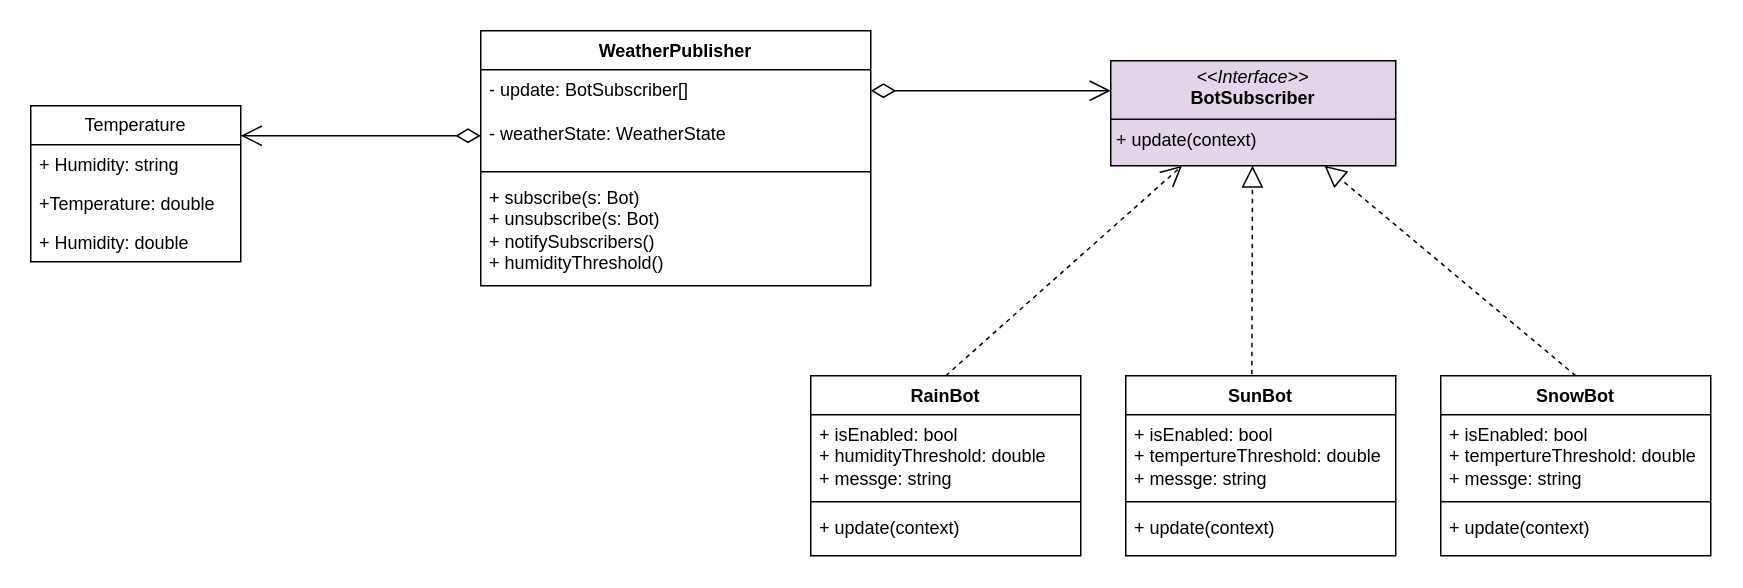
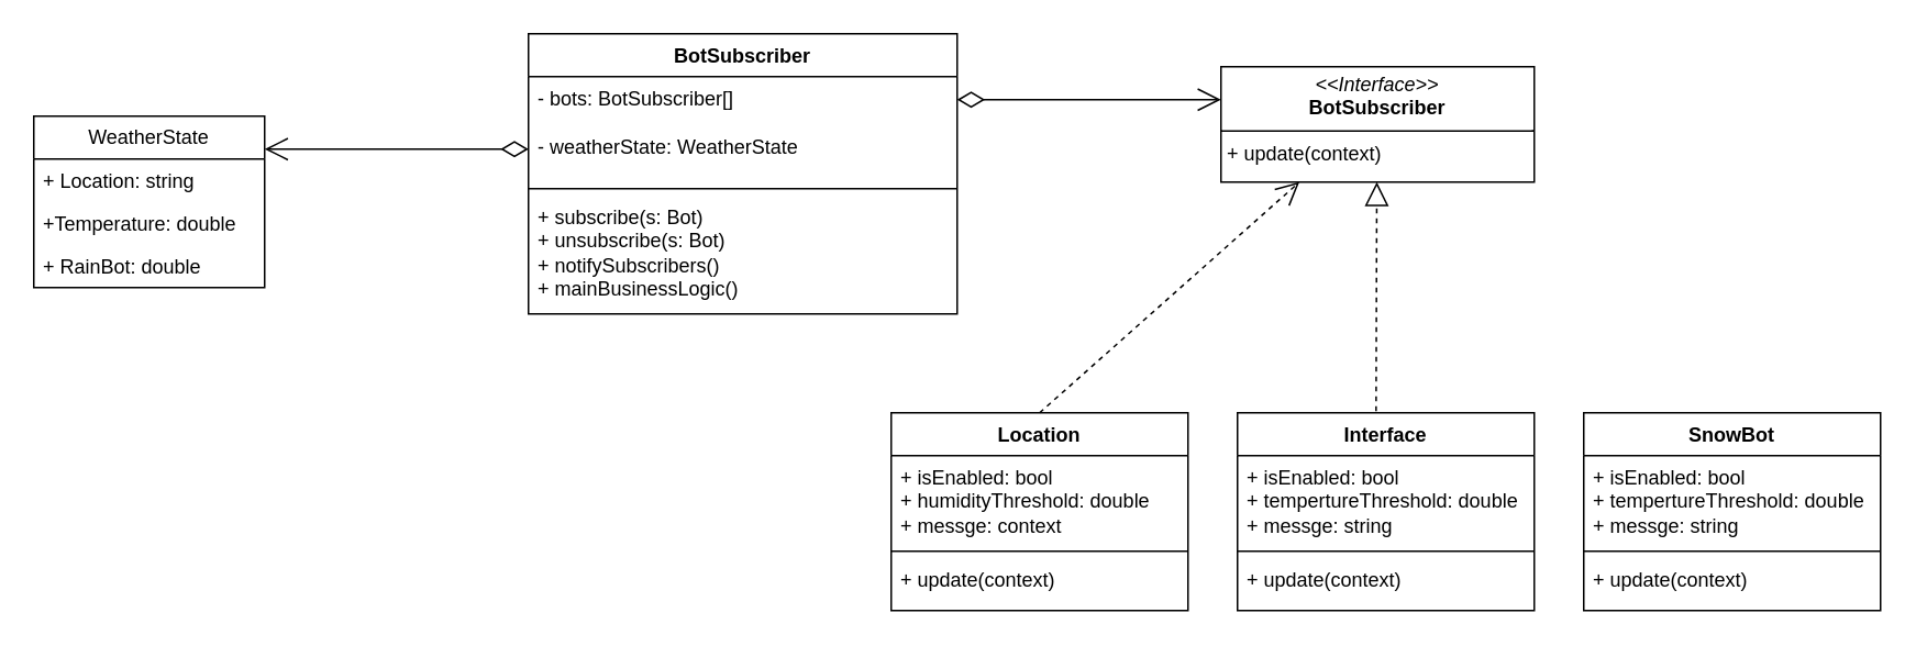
- <mxCell id="6" value="WeatherPublisher" style="swimlane;fontStyle=1;align=center;verticalAlign=top;childLayout=stackLayout;horizontal=1;startSize=26;horizontalStack=0;resizeParent=1;resizeParentMax=0;resizeLast=0;collapsible=1;marginBottom=0;whiteSpace=wrap;html=1;" parent="1" vertex="1"><mxGeometry x="320" y="20" width="260" height="170" as="geometry" /></mxCell>
+ <mxCell id="6" value="BotSubscriber" style="swimlane;fontStyle=1;align=center;verticalAlign=top;childLayout=stackLayout;horizontal=1;startSize=26;horizontalStack=0;resizeParent=1;resizeParentMax=0;resizeLast=0;collapsible=1;marginBottom=0;whiteSpace=wrap;html=1;" parent="1" vertex="1"><mxGeometry x="320" y="20" width="260" height="170" as="geometry" /></mxCell>
- <mxCell id="7" value="- update: BotSubscriber[]&lt;div&gt;&lt;br&gt;&lt;div&gt;- weatherState: WeatherState&lt;/div&gt;&lt;/div&gt;" style="text;strokeColor=none;fillColor=none;align=left;verticalAlign=top;spacingLeft=4;spacingRight=4;overflow=hidden;rotatable=0;points=[[0,0.5],[1,0.5]];portConstraint=eastwest;whiteSpace=wrap;html=1;" parent="6" vertex="1"><mxGeometry y="26" width="260" height="64" as="geometry" /></mxCell>
+ <mxCell id="7" value="- bots: BotSubscriber[]&lt;div&gt;&lt;br&gt;&lt;div&gt;- weatherState: WeatherState&lt;/div&gt;&lt;/div&gt;" style="text;strokeColor=none;fillColor=none;align=left;verticalAlign=top;spacingLeft=4;spacingRight=4;overflow=hidden;rotatable=0;points=[[0,0.5],[1,0.5]];portConstraint=eastwest;whiteSpace=wrap;html=1;" parent="6" vertex="1"><mxGeometry y="26" width="260" height="64" as="geometry" /></mxCell>
- <mxCell id="10" value="&lt;p style=&quot;margin:0px;margin-top:4px;text-align:center;&quot;&gt;&lt;i&gt;&amp;lt;&amp;lt;Interface&amp;gt;&amp;gt;&lt;/i&gt;&lt;br&gt;&lt;b&gt;BotSubscriber&lt;/b&gt;&lt;/p&gt;&lt;hr size=&quot;1&quot; style=&quot;border-style:solid;&quot;&gt;&lt;p style=&quot;margin:0px;margin-left:4px;&quot;&gt;+ update(context)&lt;br&gt;&lt;br&gt;&lt;/p&gt;" style="verticalAlign=top;align=left;overflow=fill;html=1;whiteSpace=wrap;fillColor=#e1d5e7;" parent="1" vertex="1"><mxGeometry x="740" y="40" width="190" height="70" as="geometry" /></mxCell>
+ <mxCell id="10" value="&lt;p style=&quot;margin:0px;margin-top:4px;text-align:center;&quot;&gt;&lt;i&gt;&amp;lt;&amp;lt;Interface&amp;gt;&amp;gt;&lt;/i&gt;&lt;br&gt;&lt;b&gt;BotSubscriber&lt;/b&gt;&lt;/p&gt;&lt;hr size=&quot;1&quot; style=&quot;border-style:solid;&quot;&gt;&lt;p style=&quot;margin:0px;margin-left:4px;&quot;&gt;+ update(context)&lt;br&gt;&lt;br&gt;&lt;/p&gt;" style="verticalAlign=top;align=left;overflow=fill;html=1;whiteSpace=wrap;" parent="1" vertex="1"><mxGeometry x="740" y="40" width="190" height="70" as="geometry" /></mxCell>
- <mxCell id="2" value="Temperature" style="swimlane;fontStyle=0;childLayout=stackLayout;horizontal=1;startSize=26;fillColor=none;horizontalStack=0;resizeParent=1;resizeParentMax=0;resizeLast=0;collapsible=1;marginBottom=0;whiteSpace=wrap;html=1;" parent="1" vertex="1"><mxGeometry x="20" y="70" width="140" height="104" as="geometry" /></mxCell>
+ <mxCell id="2" value="WeatherState" style="swimlane;fontStyle=0;childLayout=stackLayout;horizontal=1;startSize=26;fillColor=none;horizontalStack=0;resizeParent=1;resizeParentMax=0;resizeLast=0;collapsible=1;marginBottom=0;whiteSpace=wrap;html=1;" parent="1" vertex="1"><mxGeometry x="20" y="70" width="140" height="104" as="geometry" /></mxCell>
- <mxCell id="3" value="+ Humidity: string" style="text;strokeColor=none;fillColor=none;align=left;verticalAlign=top;spacingLeft=4;spacingRight=4;overflow=hidden;rotatable=0;points=[[0,0.5],[1,0.5]];portConstraint=eastwest;whiteSpace=wrap;html=1;" parent="2" vertex="1"><mxGeometry y="26" width="140" height="26" as="geometry" /></mxCell>
+ <mxCell id="3" value="+ Location: string" style="text;strokeColor=none;fillColor=none;align=left;verticalAlign=top;spacingLeft=4;spacingRight=4;overflow=hidden;rotatable=0;points=[[0,0.5],[1,0.5]];portConstraint=eastwest;whiteSpace=wrap;html=1;" parent="2" vertex="1"><mxGeometry y="26" width="140" height="26" as="geometry" /></mxCell>
- <mxCell id="9" value="+ subscribe(s: Bot)&lt;div&gt;+ unsubscribe(s: Bot)&lt;/div&gt;&lt;div&gt;+ notifySubscribers()&lt;/div&gt;&lt;div&gt;+ humidityThreshold()&lt;br&gt;&lt;div&gt;&lt;br&gt;&lt;/div&gt;&lt;/div&gt;" style="text;strokeColor=none;fillColor=none;align=left;verticalAlign=top;spacingLeft=4;spacingRight=4;overflow=hidden;rotatable=0;points=[[0,0.5],[1,0.5]];portConstraint=eastwest;whiteSpace=wrap;html=1;" parent="6" vertex="1"><mxGeometry y="98" width="260" height="72" as="geometry" /></mxCell>
+ <mxCell id="9" value="+ subscribe(s: Bot)&lt;div&gt;+ unsubscribe(s: Bot)&lt;/div&gt;&lt;div&gt;+ notifySubscribers()&lt;/div&gt;&lt;div&gt;+ mainBusinessLogic()&lt;br&gt;&lt;div&gt;&lt;br&gt;&lt;/div&gt;&lt;/div&gt;" style="text;strokeColor=none;fillColor=none;align=left;verticalAlign=top;spacingLeft=4;spacingRight=4;overflow=hidden;rotatable=0;points=[[0,0.5],[1,0.5]];portConstraint=eastwest;whiteSpace=wrap;html=1;" parent="6" vertex="1"><mxGeometry y="98" width="260" height="72" as="geometry" /></mxCell>
- <mxCell id="5" value="+ Humidity: double" style="text;strokeColor=none;fillColor=none;align=left;verticalAlign=top;spacingLeft=4;spacingRight=4;overflow=hidden;rotatable=0;points=[[0,0.5],[1,0.5]];portConstraint=eastwest;whiteSpace=wrap;html=1;" parent="2" vertex="1"><mxGeometry y="78" width="140" height="26" as="geometry" /></mxCell>
+ <mxCell id="5" value="+ RainBot: double" style="text;strokeColor=none;fillColor=none;align=left;verticalAlign=top;spacingLeft=4;spacingRight=4;overflow=hidden;rotatable=0;points=[[0,0.5],[1,0.5]];portConstraint=eastwest;whiteSpace=wrap;html=1;" parent="2" vertex="1"><mxGeometry y="78" width="140" height="26" as="geometry" /></mxCell>
- <mxCell id="27" value="" style="endArrow=block;dashed=1;endFill=0;endSize=12;html=1;rounded=0;exitX=0.5;exitY=0;exitDx=0;exitDy=0;entryX=0.75;entryY=1;entryDx=0;entryDy=0;" edge="1" parent="1" source="21" target="10"><mxGeometry width="160" relative="1" as="geometry"><mxPoint x="440" y="230" as="sourcePoint" /><mxPoint x="600" y="230" as="targetPoint" /></mxGeometry></mxCell>
- <mxCell id="13" value="RainBot" style="swimlane;fontStyle=1;align=center;verticalAlign=top;childLayout=stackLayout;horizontal=1;startSize=26;horizontalStack=0;resizeParent=1;resizeParentMax=0;resizeLast=0;collapsible=1;marginBottom=0;whiteSpace=wrap;html=1;" vertex="1" parent="1"><mxGeometry x="540" y="250" width="180" height="120" as="geometry" /></mxCell>
+ <mxCell id="13" value="Location" style="swimlane;fontStyle=1;align=center;verticalAlign=top;childLayout=stackLayout;horizontal=1;startSize=26;horizontalStack=0;resizeParent=1;resizeParentMax=0;resizeLast=0;collapsible=1;marginBottom=0;whiteSpace=wrap;html=1;" vertex="1" parent="1"><mxGeometry x="540" y="250" width="180" height="120" as="geometry" /></mxCell>
- <mxCell id="17" value="SunBot" style="swimlane;fontStyle=1;align=center;verticalAlign=top;childLayout=stackLayout;horizontal=1;startSize=26;horizontalStack=0;resizeParent=1;resizeParentMax=0;resizeLast=0;collapsible=1;marginBottom=0;whiteSpace=wrap;html=1;" vertex="1" parent="1"><mxGeometry x="750" y="250" width="180" height="120" as="geometry" /></mxCell>
+ <mxCell id="17" value="Interface" style="swimlane;fontStyle=1;align=center;verticalAlign=top;childLayout=stackLayout;horizontal=1;startSize=26;horizontalStack=0;resizeParent=1;resizeParentMax=0;resizeLast=0;collapsible=1;marginBottom=0;whiteSpace=wrap;html=1;" vertex="1" parent="1"><mxGeometry x="750" y="250" width="180" height="120" as="geometry" /></mxCell>
- <mxCell id="14" value="+ isEnabled: bool&lt;div&gt;+ humidityThreshold: double&lt;/div&gt;&lt;div&gt;+ messge: string&lt;br&gt;&lt;div&gt;&lt;br&gt;&lt;/div&gt;&lt;/div&gt;" style="text;strokeColor=none;fillColor=none;align=left;verticalAlign=top;spacingLeft=4;spacingRight=4;overflow=hidden;rotatable=0;points=[[0,0.5],[1,0.5]];portConstraint=eastwest;whiteSpace=wrap;html=1;" vertex="1" parent="13"><mxGeometry y="26" width="180" height="54" as="geometry" /></mxCell>
+ <mxCell id="14" value="+ isEnabled: bool&lt;div&gt;+ humidityThreshold: double&lt;/div&gt;&lt;div&gt;+ messge: context&lt;br&gt;&lt;div&gt;&lt;br&gt;&lt;/div&gt;&lt;/div&gt;" style="text;strokeColor=none;fillColor=none;align=left;verticalAlign=top;spacingLeft=4;spacingRight=4;overflow=hidden;rotatable=0;points=[[0,0.5],[1,0.5]];portConstraint=eastwest;whiteSpace=wrap;html=1;" vertex="1" parent="13"><mxGeometry y="26" width="180" height="54" as="geometry" /></mxCell>
